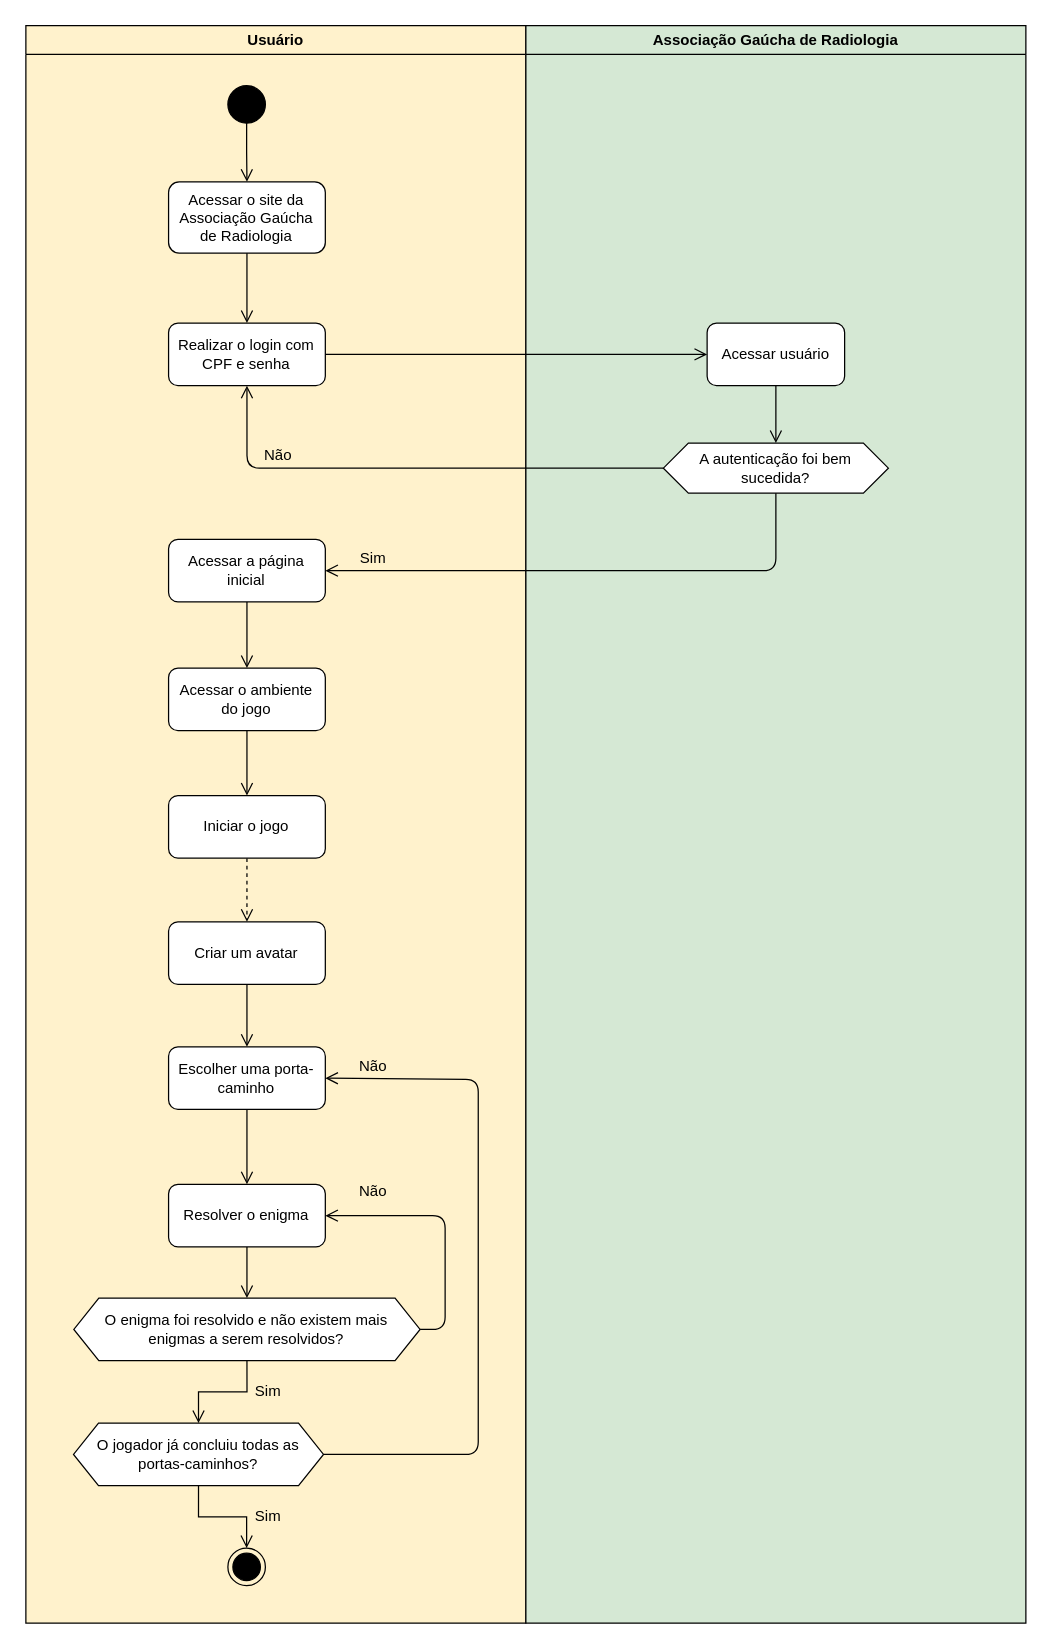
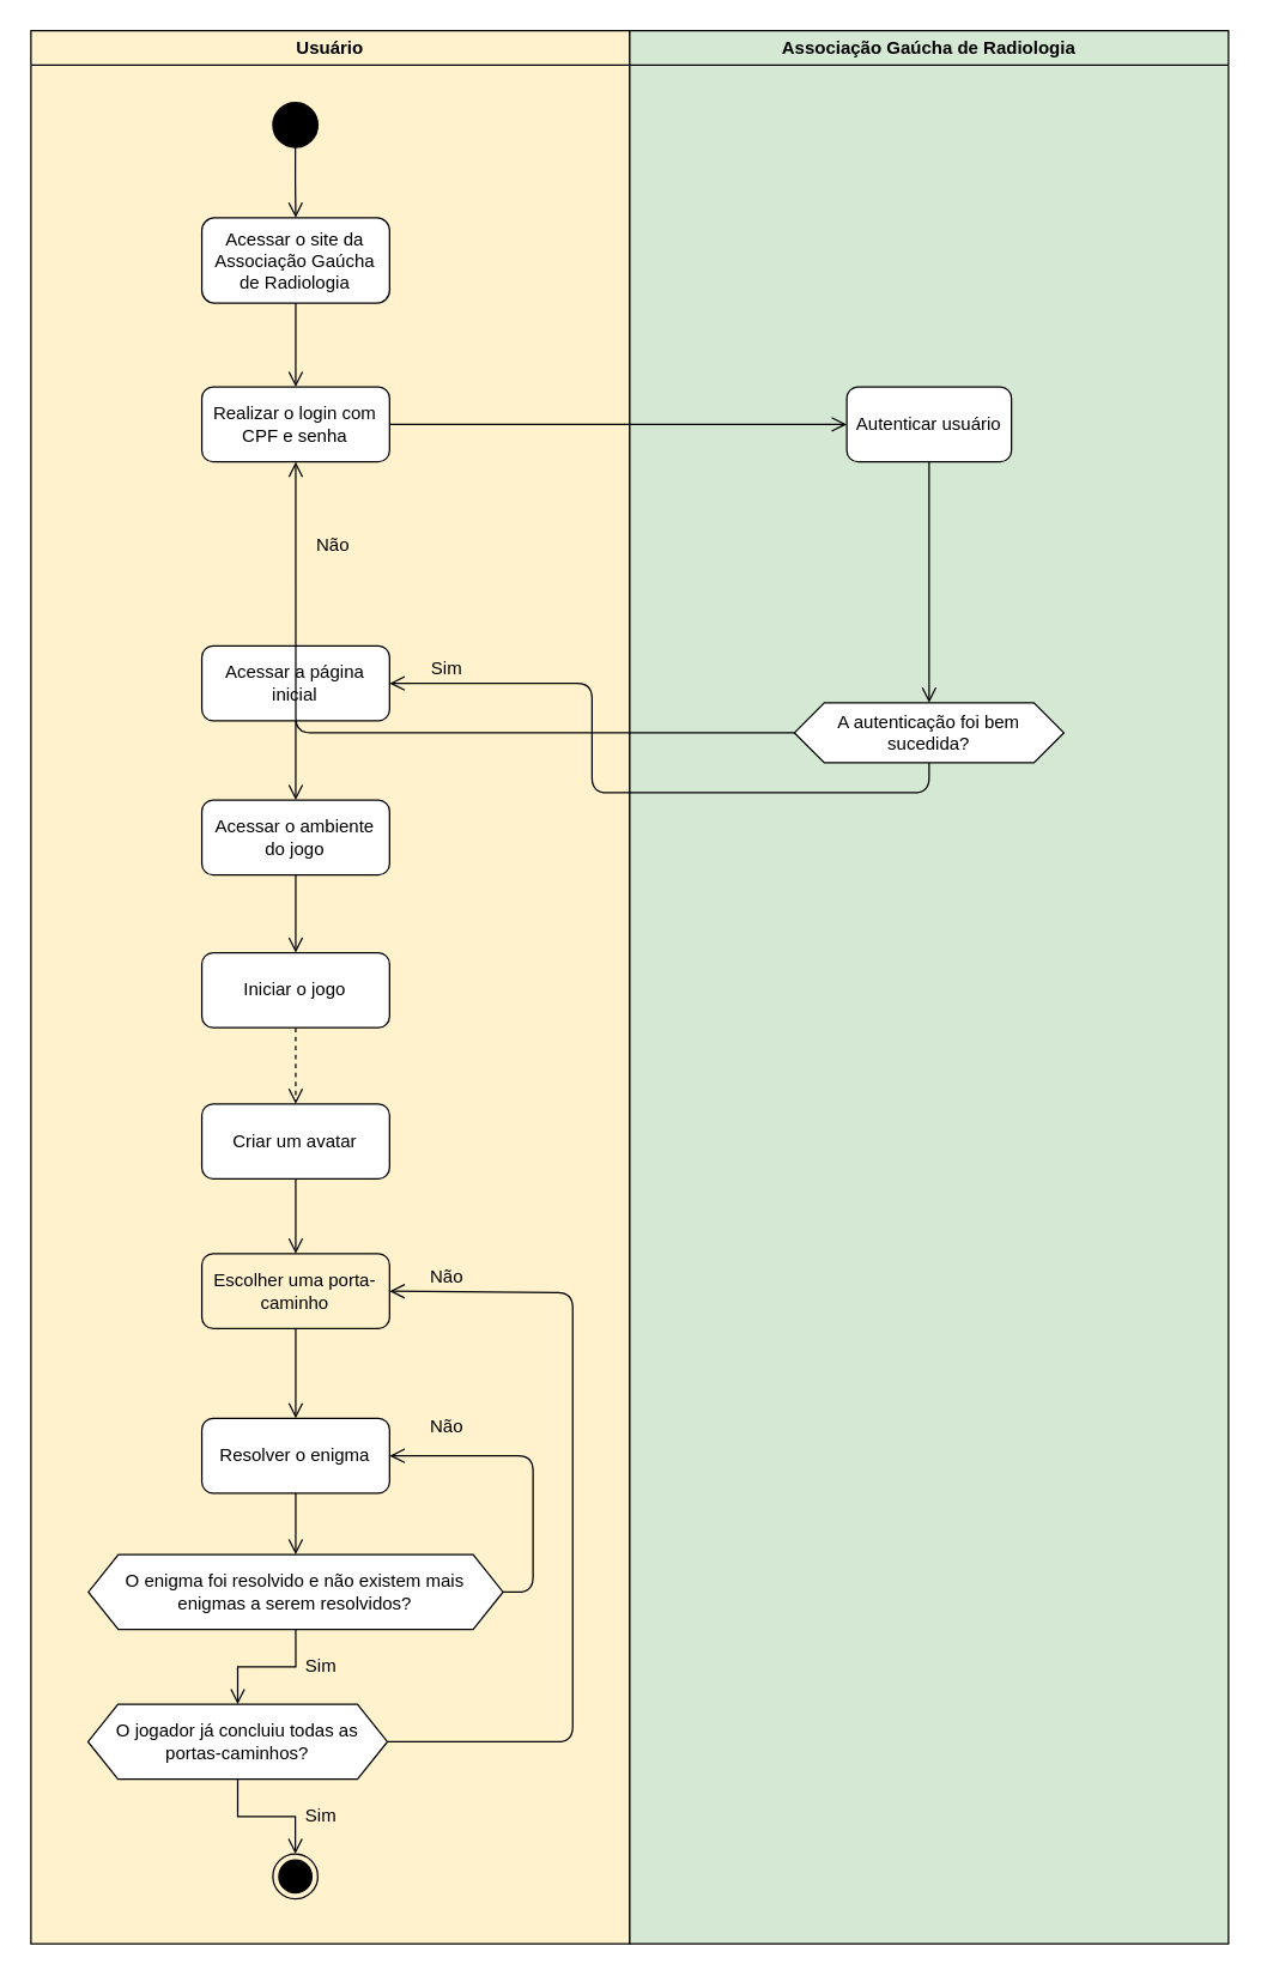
- <mxCell id="35" value="Acessar usuário" style="strokeColor=default;whiteSpace=wrap;rounded=1;glass=0;" vertex="1" parent="33"><mxGeometry x="145" y="238" width="110" height="50" as="geometry" /></mxCell>
+ <mxCell id="35" value="Autenticar usuário" style="strokeColor=default;whiteSpace=wrap;rounded=1;glass=0;" vertex="1" parent="33"><mxGeometry x="145" y="238" width="110" height="50" as="geometry" /></mxCell>
- <mxCell id="36" value="A autenticação foi bem sucedida?" style="shape=hexagon;perimeter=hexagonPerimeter2;whiteSpace=wrap;html=1;fixedSize=1;spacing=3;spacingTop=0;" vertex="1" parent="33"><mxGeometry x="110" y="334" width="180" height="40" as="geometry" /></mxCell>
+ <mxCell id="36" value="A autenticação foi bem sucedida?" style="shape=hexagon;perimeter=hexagonPerimeter2;whiteSpace=wrap;html=1;fixedSize=1;spacing=3;spacingTop=0;" vertex="1" parent="33"><mxGeometry x="110" y="449" width="180" height="40" as="geometry" /></mxCell>
- <mxCell id="17" value="Escolher uma porta-caminho" style="strokeColor=default;whiteSpace=wrap;rounded=1;glass=0;spacing=3;" vertex="1" parent="2"><mxGeometry x="114.16" y="817" width="125.4" height="50" as="geometry" /></mxCell>
+ <mxCell id="17" value="Escolher uma porta-caminho" style="strokeColor=default;whiteSpace=wrap;rounded=1;glass=0;spacing=3;fillColor=#fff2cc;" vertex="1" parent="2"><mxGeometry x="114.16" y="817" width="125.4" height="50" as="geometry" /></mxCell>
